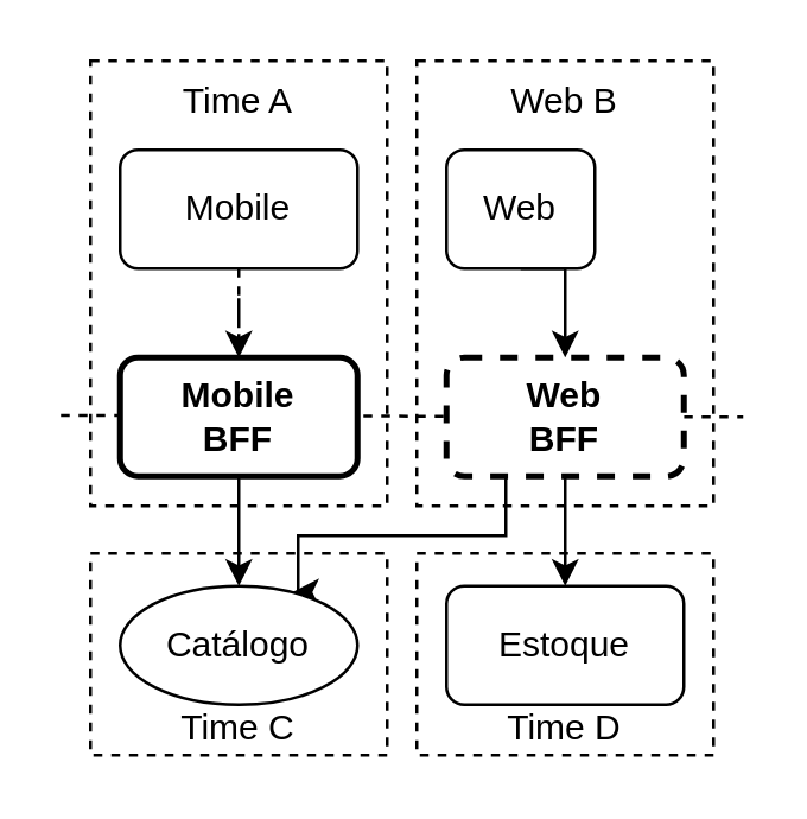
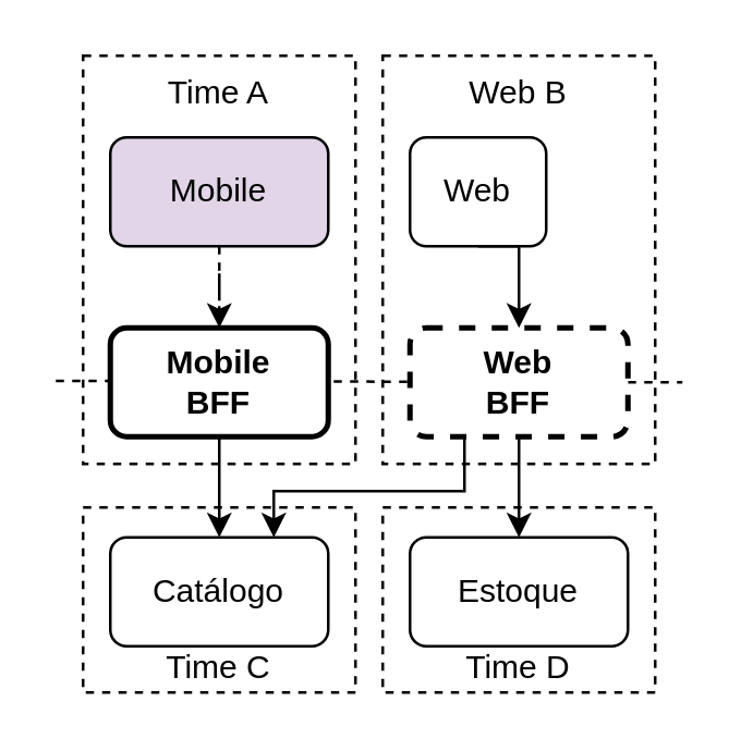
- <mxCell id="8" value="Mobile" style="rounded=1;whiteSpace=wrap;html=1;" parent="1" vertex="1"><mxGeometry x="40" y="50" width="80" height="40" as="geometry" /></mxCell>
+ <mxCell id="8" value="Mobile" style="rounded=1;whiteSpace=wrap;html=1;fillColor=#e1d5e7;" parent="1" vertex="1"><mxGeometry x="40" y="50" width="80" height="40" as="geometry" /></mxCell>
- <mxCell id="16" value="Catálogo" style="ellipse;whiteSpace=wrap;html=1;" parent="1" vertex="1"><mxGeometry x="40" y="197" width="80" height="40" as="geometry" /></mxCell>
+ <mxCell id="16" value="Catálogo" style="rounded=1;whiteSpace=wrap;html=1;" parent="1" vertex="1"><mxGeometry x="40" y="197" width="80" height="40" as="geometry" /></mxCell>
